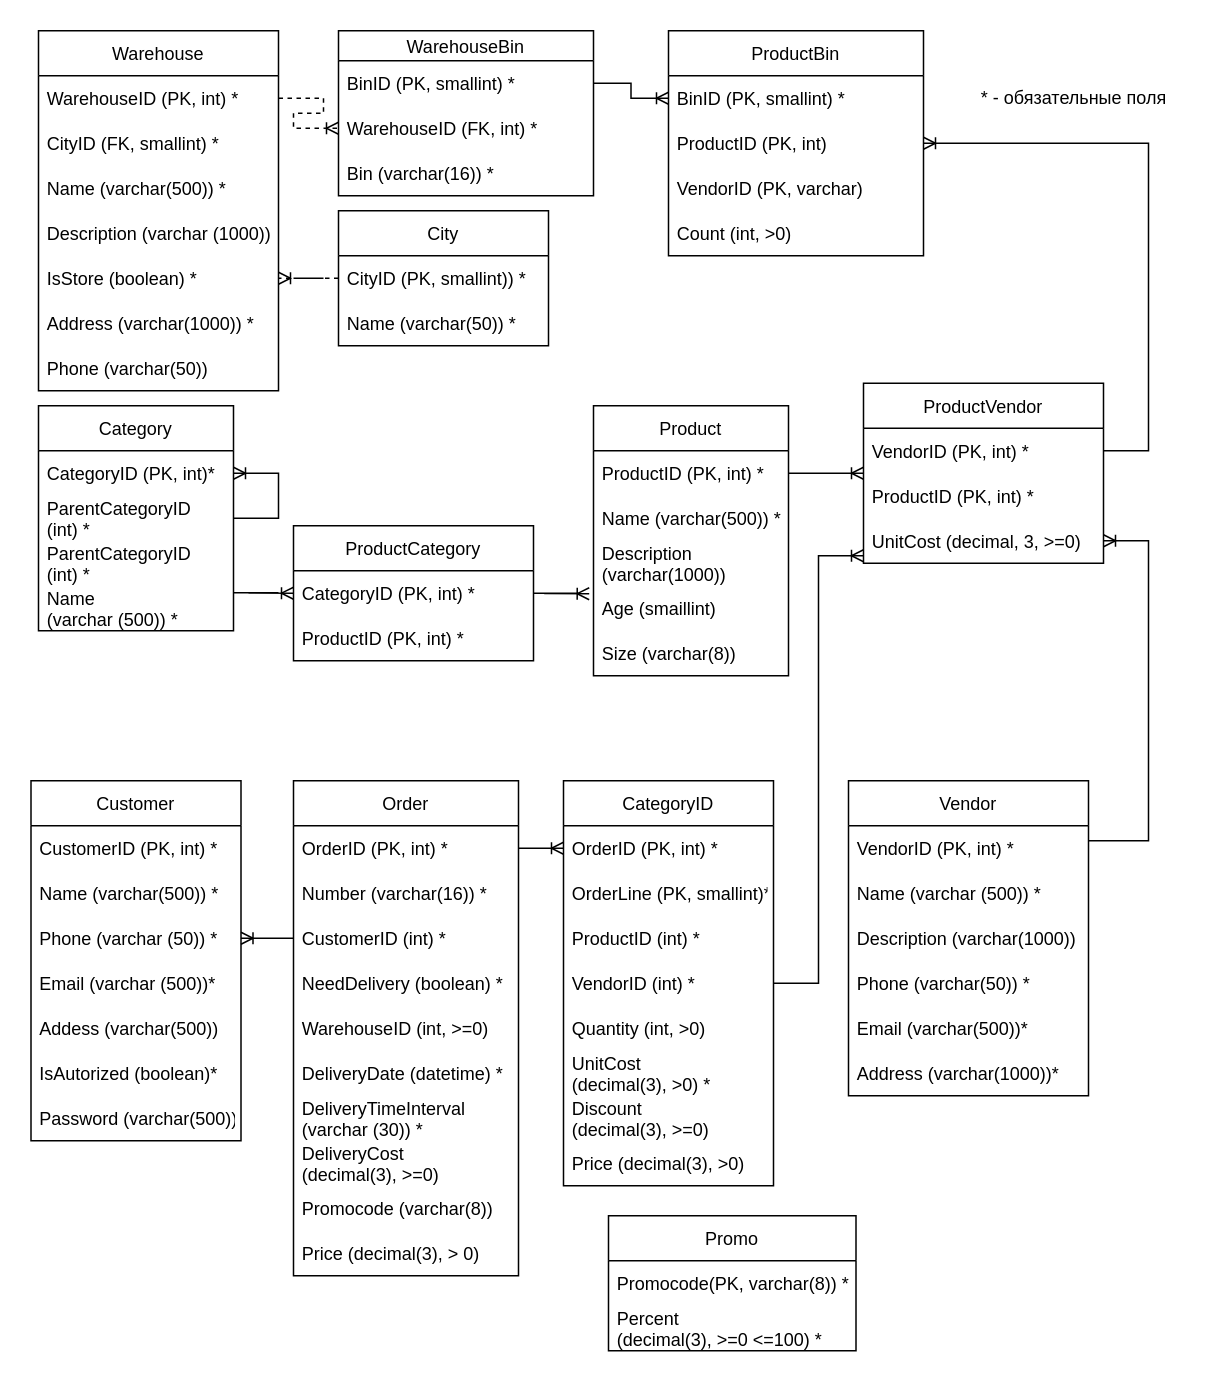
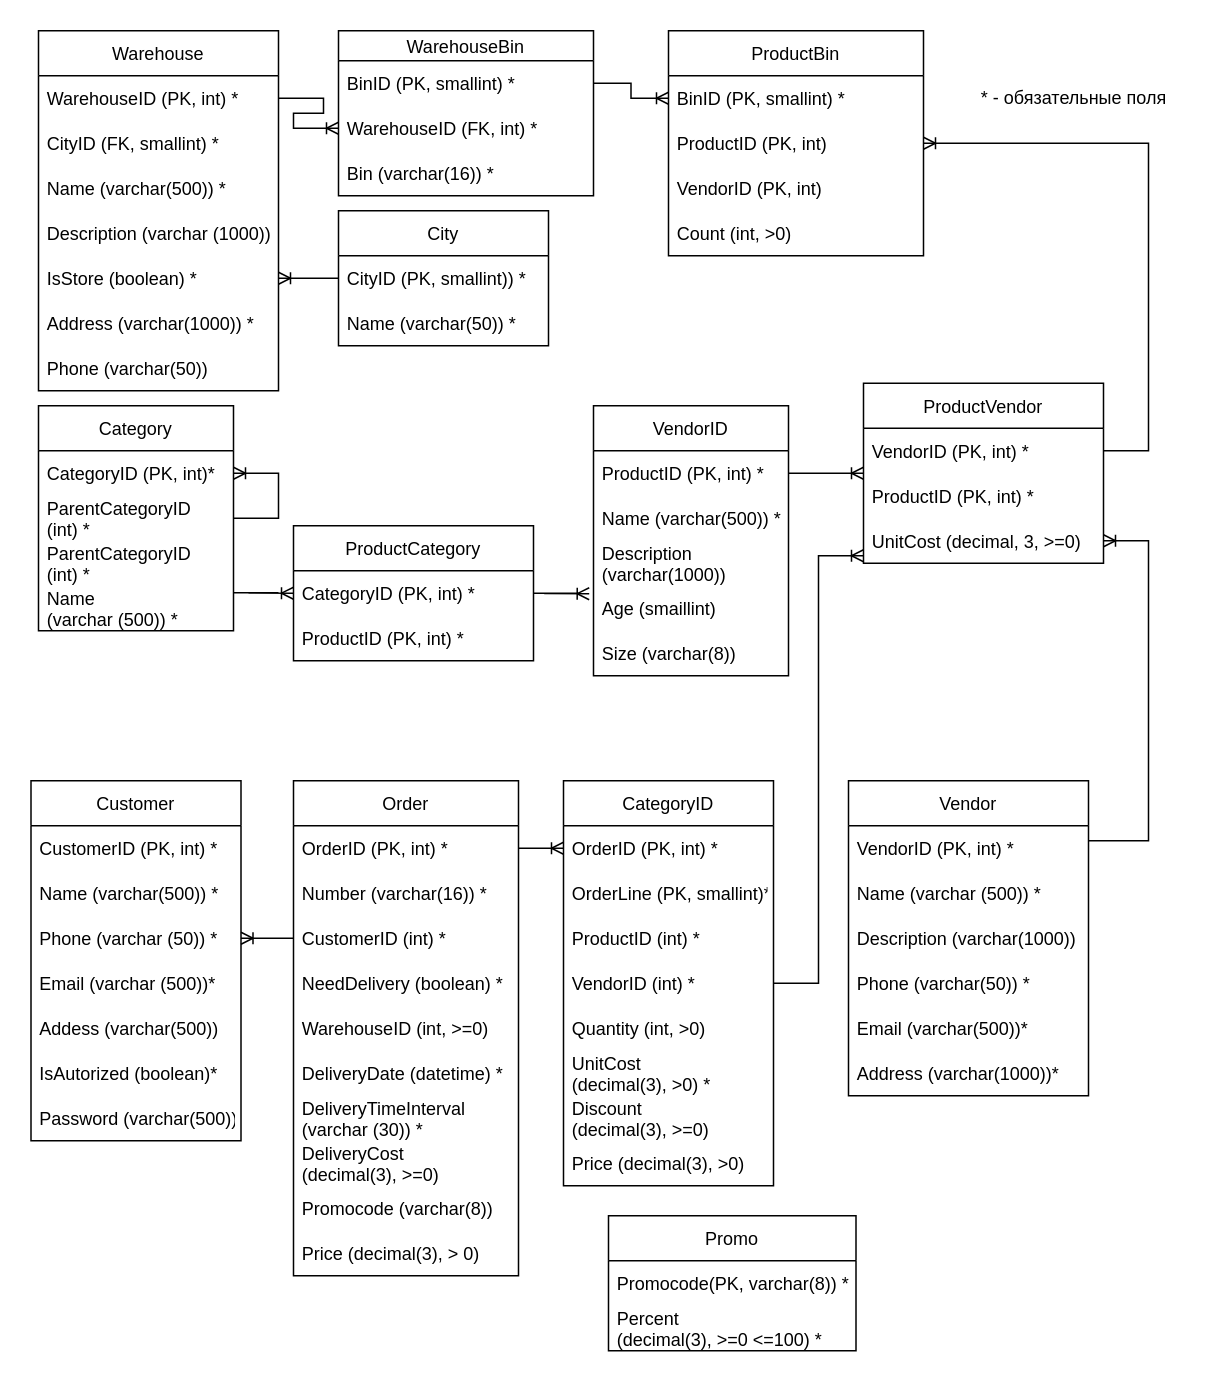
- <mxCell id="89" value="" style="edgeStyle=entityRelationEdgeStyle;fontSize=12;html=1;endArrow=ERoneToMany;exitX=1;exitY=0.5;exitDx=0;exitDy=0;entryX=0;entryY=0.5;entryDx=0;entryDy=0;rounded=0;dashed=1;" edge="1" parent="1" source="24" target="87"><mxGeometry width="100" height="100" relative="1" as="geometry"><mxPoint x="195" y="80" as="sourcePoint" /><mxPoint x="150" y="50" as="targetPoint" /></mxGeometry></mxCell>
+ <mxCell id="89" value="" style="edgeStyle=entityRelationEdgeStyle;fontSize=12;html=1;endArrow=ERoneToMany;exitX=1;exitY=0.5;exitDx=0;exitDy=0;entryX=0;entryY=0.5;entryDx=0;entryDy=0;rounded=0;" edge="1" parent="1" source="24" target="87"><mxGeometry width="100" height="100" relative="1" as="geometry"><mxPoint x="195" y="80" as="sourcePoint" /><mxPoint x="150" y="50" as="targetPoint" /></mxGeometry></mxCell>
- <mxCell id="34" value="VendorID (PK, varchar)" style="text;strokeColor=none;fillColor=none;align=left;verticalAlign=middle;spacingLeft=4;spacingRight=4;overflow=hidden;points=[[0,0.5],[1,0.5]];portConstraint=eastwest;rotatable=0;" parent="31" vertex="1"><mxGeometry y="90" width="170" height="30" as="geometry" /></mxCell>
+ <mxCell id="34" value="VendorID (PK, int)" style="text;strokeColor=none;fillColor=none;align=left;verticalAlign=middle;spacingLeft=4;spacingRight=4;overflow=hidden;points=[[0,0.5],[1,0.5]];portConstraint=eastwest;rotatable=0;" parent="31" vertex="1"><mxGeometry y="90" width="170" height="30" as="geometry" /></mxCell>
- <mxCell id="77" value="" style="edgeStyle=entityRelationEdgeStyle;fontSize=12;html=1;endArrow=ERoneToMany;rounded=0;exitX=0;exitY=0.5;exitDx=0;exitDy=0;entryX=1;entryY=0.5;entryDx=0;entryDy=0;dashed=1;" parent="1" source="70" target="28" edge="1"><mxGeometry width="100" height="100" relative="1" as="geometry"><mxPoint x="95" y="190" as="sourcePoint" /><mxPoint x="195" y="90" as="targetPoint" /></mxGeometry></mxCell>
+ <mxCell id="77" value="" style="edgeStyle=entityRelationEdgeStyle;fontSize=12;html=1;endArrow=ERoneToMany;rounded=0;exitX=0;exitY=0.5;exitDx=0;exitDy=0;entryX=1;entryY=0.5;entryDx=0;entryDy=0;" parent="1" source="70" target="28" edge="1"><mxGeometry width="100" height="100" relative="1" as="geometry"><mxPoint x="95" y="190" as="sourcePoint" /><mxPoint x="195" y="90" as="targetPoint" /></mxGeometry></mxCell>
- <mxCell id="17" value="Product" style="swimlane;fontStyle=0;childLayout=stackLayout;horizontal=1;startSize=30;horizontalStack=0;resizeParent=1;resizeParentMax=0;resizeLast=0;collapsible=1;marginBottom=0;" parent="1" vertex="1"><mxGeometry x="395" y="270" width="130" height="180" as="geometry" /></mxCell>
+ <mxCell id="17" value="VendorID" style="swimlane;fontStyle=0;childLayout=stackLayout;horizontal=1;startSize=30;horizontalStack=0;resizeParent=1;resizeParentMax=0;resizeLast=0;collapsible=1;marginBottom=0;" parent="1" vertex="1"><mxGeometry x="395" y="270" width="130" height="180" as="geometry" /></mxCell>
